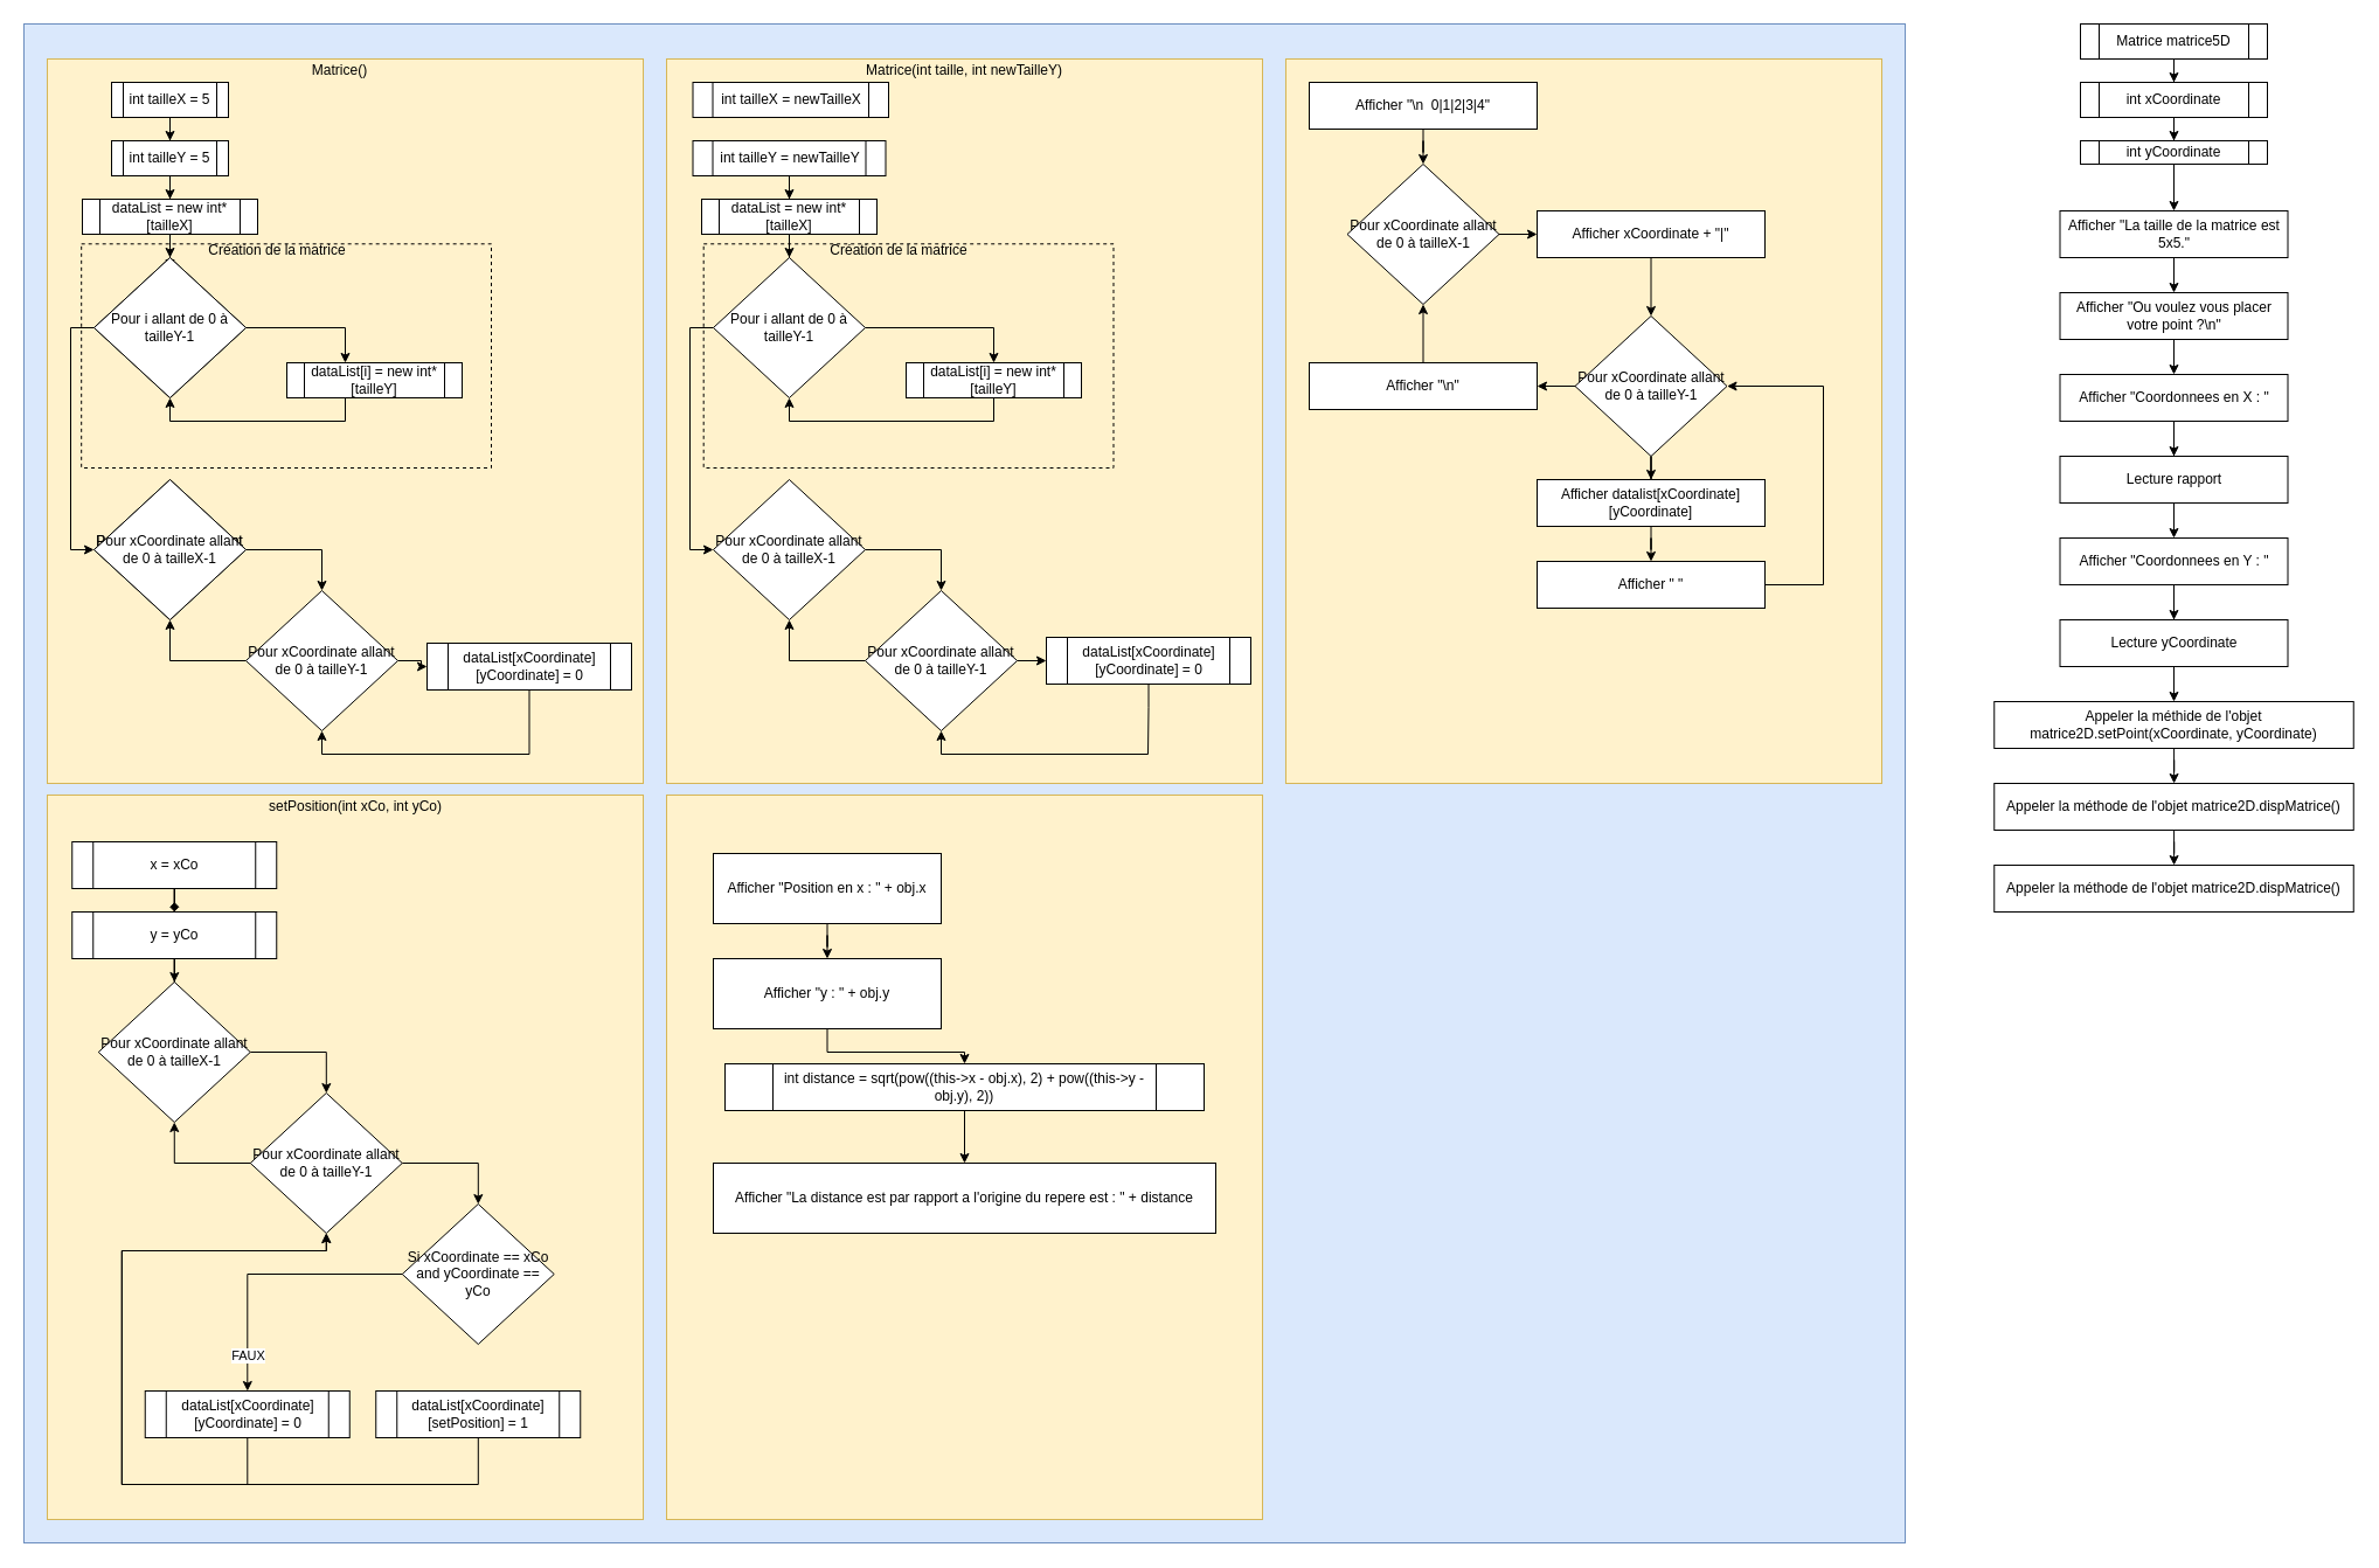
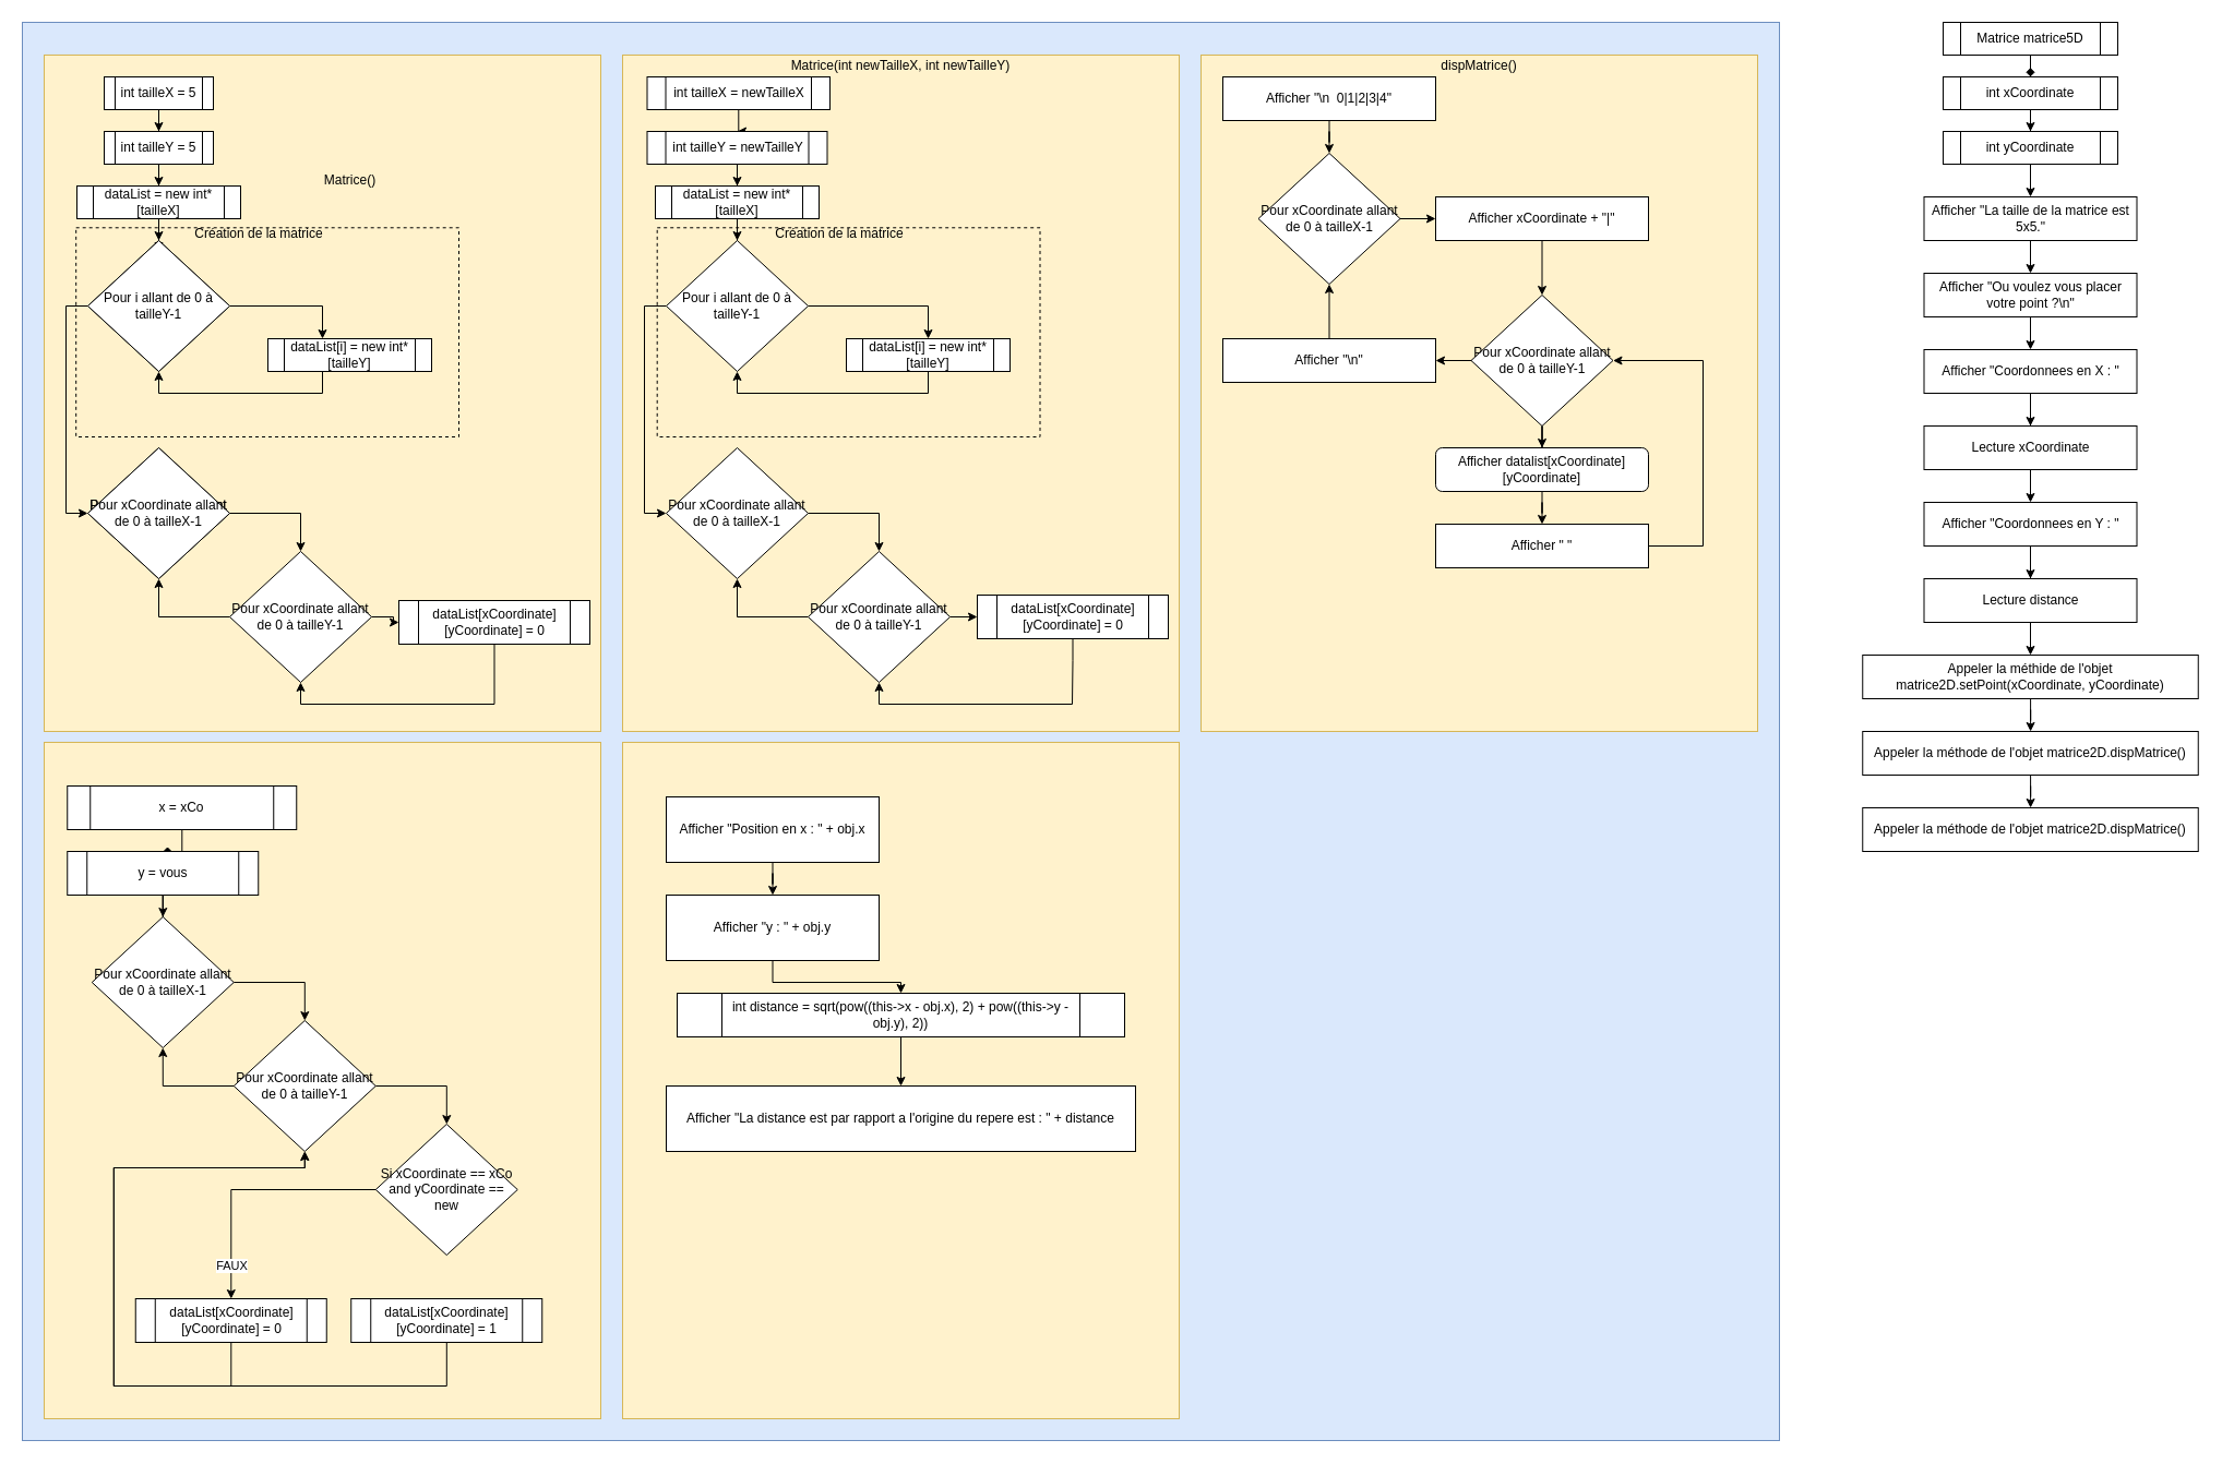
- <mxCell id="4" value="Matrice()" style="text;html=1;strokeColor=none;fillColor=none;align=center;verticalAlign=middle;whiteSpace=wrap;rounded=0;" vertex="1" parent="1"><mxGeometry x="237.5" y="50" width="105" height="20" as="geometry" /></mxCell>
+ <mxCell id="4" value="Matrice()" style="text;html=1;strokeColor=none;fillColor=none;align=center;verticalAlign=middle;whiteSpace=wrap;rounded=0;" vertex="1" parent="1"><mxGeometry x="267.5" y="155" width="105" height="20" as="geometry" /></mxCell>
- <mxCell id="28" value="Matrice(int taille, int newTailleY)" style="text;html=1;strokeColor=none;fillColor=none;align=center;verticalAlign=middle;whiteSpace=wrap;rounded=0;" vertex="1" parent="1"><mxGeometry x="690" y="50" width="270" height="20" as="geometry" /></mxCell>
+ <mxCell id="28" value="Matrice(int newTailleX, int newTailleY)" style="text;html=1;strokeColor=none;fillColor=none;align=center;verticalAlign=middle;whiteSpace=wrap;rounded=0;" vertex="1" parent="1"><mxGeometry x="690" y="50" width="270" height="20" as="geometry" /></mxCell>
+ <mxCell id="77" value="dispMatrice()" style="text;html=1;strokeColor=none;fillColor=none;align=center;verticalAlign=middle;whiteSpace=wrap;rounded=0;" vertex="1" parent="1"><mxGeometry x="1220" y="50" width="270" height="20" as="geometry" /></mxCell>
- <mxCell id="93" style="edgeStyle=orthogonalEdgeStyle;rounded=0;orthogonalLoop=1;jettySize=auto;html=1;" edge="1" parent="1" source="94" target="96"><mxGeometry relative="1" as="geometry" /></mxCell>
+ <mxCell id="93" style="edgeStyle=orthogonalEdgeStyle;rounded=0;orthogonalLoop=1;jettySize=auto;html=1;endArrow=diamond;" edge="1" parent="1" source="94" target="96"><mxGeometry relative="1" as="geometry" /></mxCell>
+ <mxCell id="40" style="edgeStyle=orthogonalEdgeStyle;rounded=0;orthogonalLoop=1;jettySize=auto;html=1;entryX=0.5;entryY=0;entryDx=0;entryDy=0;" edge="1" parent="1" source="41" target="43"><mxGeometry relative="1" as="geometry" /></mxCell>
- <mxCell id="98" value="int yCoordinate" style="shape=process;whiteSpace=wrap;html=1;backgroundOutline=1;" vertex="1" parent="1"><mxGeometry x="1780" y="120" width="160" height="20" as="geometry" /></mxCell>
+ <mxCell id="98" value="int yCoordinate" style="shape=process;whiteSpace=wrap;html=1;backgroundOutline=1;" vertex="1" parent="1"><mxGeometry x="1780" y="120" width="160" height="30" as="geometry" /></mxCell>
- <mxCell id="107" value="Lecture rapport" style="rounded=0;whiteSpace=wrap;html=1;fillColor=default;" vertex="1" parent="1"><mxGeometry x="1762.5" y="390" width="195" height="40" as="geometry" /></mxCell>
+ <mxCell id="107" value="Lecture xCoordinate" style="rounded=0;whiteSpace=wrap;html=1;fillColor=default;" vertex="1" parent="1"><mxGeometry x="1762.5" y="390" width="195" height="40" as="geometry" /></mxCell>
- <mxCell id="88" value="Afficher datalist[xCoordinate][yCoordinate]" style="rounded=0;whiteSpace=wrap;html=1;fillColor=default;" vertex="1" parent="1"><mxGeometry x="1315" y="410" width="195" height="40" as="geometry" /></mxCell>
+ <mxCell id="88" value="Afficher datalist[xCoordinate][yCoordinate]" style="whiteSpace=wrap;html=1;fillColor=default;rounded=1;" vertex="1" parent="1"><mxGeometry x="1315" y="410" width="195" height="40" as="geometry" /></mxCell>
- <mxCell id="112" value="Lecture yCoordinate" style="rounded=0;whiteSpace=wrap;html=1;fillColor=default;" vertex="1" parent="1"><mxGeometry x="1762.5" y="530" width="195" height="40" as="geometry" /></mxCell>
+ <mxCell id="112" value="Lecture distance" style="rounded=0;whiteSpace=wrap;html=1;fillColor=default;" vertex="1" parent="1"><mxGeometry x="1762.5" y="530" width="195" height="40" as="geometry" /></mxCell>
- <mxCell id="57" value="setPosition(int xCo, int yCo)" style="text;html=1;strokeColor=none;fillColor=none;align=center;verticalAlign=middle;whiteSpace=wrap;rounded=0;" vertex="1" parent="1"><mxGeometry x="195" y="680" width="217.5" height="20" as="geometry" /></mxCell>
- <mxCell id="117" value="x = xCo" style="shape=process;whiteSpace=wrap;html=1;backgroundOutline=1;" vertex="1" parent="1"><mxGeometry x="61.25" y="720" width="175" height="40" as="geometry" /></mxCell>
+ <mxCell id="117" value="x = xCo" style="shape=process;whiteSpace=wrap;html=1;backgroundOutline=1;" vertex="1" parent="1"><mxGeometry x="61.25" y="720" width="210" height="40" as="geometry" /></mxCell>
- <mxCell id="119" value="y = yCo" style="shape=process;whiteSpace=wrap;html=1;backgroundOutline=1;" vertex="1" parent="1"><mxGeometry x="61.25" y="780" width="175" height="40" as="geometry" /></mxCell>
+ <mxCell id="119" value="y = vous" style="shape=process;whiteSpace=wrap;html=1;backgroundOutline=1;" vertex="1" parent="1"><mxGeometry x="61.25" y="780" width="175" height="40" as="geometry" /></mxCell>
- <mxCell id="65" value="Si xCoordinate == xCo and yCoordinate == yCo" style="rhombus;whiteSpace=wrap;html=1;" vertex="1" parent="1"><mxGeometry x="343.75" y="1030" width="130" height="120" as="geometry" /></mxCell>
+ <mxCell id="65" value="Si xCoordinate == xCo and yCoordinate == new" style="rhombus;whiteSpace=wrap;html=1;" vertex="1" parent="1"><mxGeometry x="343.75" y="1030" width="130" height="120" as="geometry" /></mxCell>
- <mxCell id="67" value="dataList[xCoordinate][setPosition] = 1" style="shape=process;whiteSpace=wrap;html=1;backgroundOutline=1;" vertex="1" parent="1"><mxGeometry x="321.25" y="1190" width="175" height="40" as="geometry" /></mxCell>
+ <mxCell id="67" value="dataList[xCoordinate][yCoordinate] = 1" style="shape=process;whiteSpace=wrap;html=1;backgroundOutline=1;" vertex="1" parent="1"><mxGeometry x="321.25" y="1190" width="175" height="40" as="geometry" /></mxCell>
